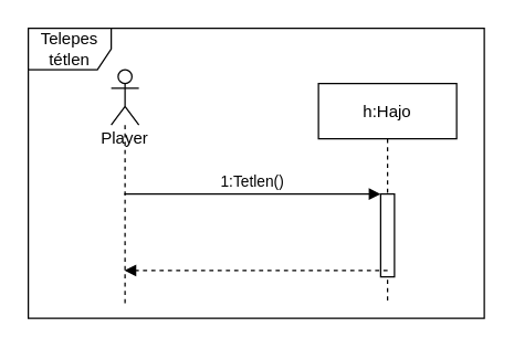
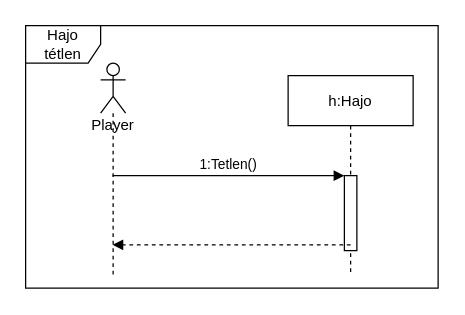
- <mxCell id="7" value="Telepes&lt;br&gt;tétlen" style="shape=umlFrame;whiteSpace=wrap;html=1;" vertex="1" parent="1"><mxGeometry x="20" y="20" width="330" height="210" as="geometry" /></mxCell>
+ <mxCell id="7" value="Hajo&lt;br&gt;tétlen" style="shape=umlFrame;whiteSpace=wrap;html=1;" vertex="1" parent="1"><mxGeometry x="20" y="20" width="330" height="210" as="geometry" /></mxCell>
